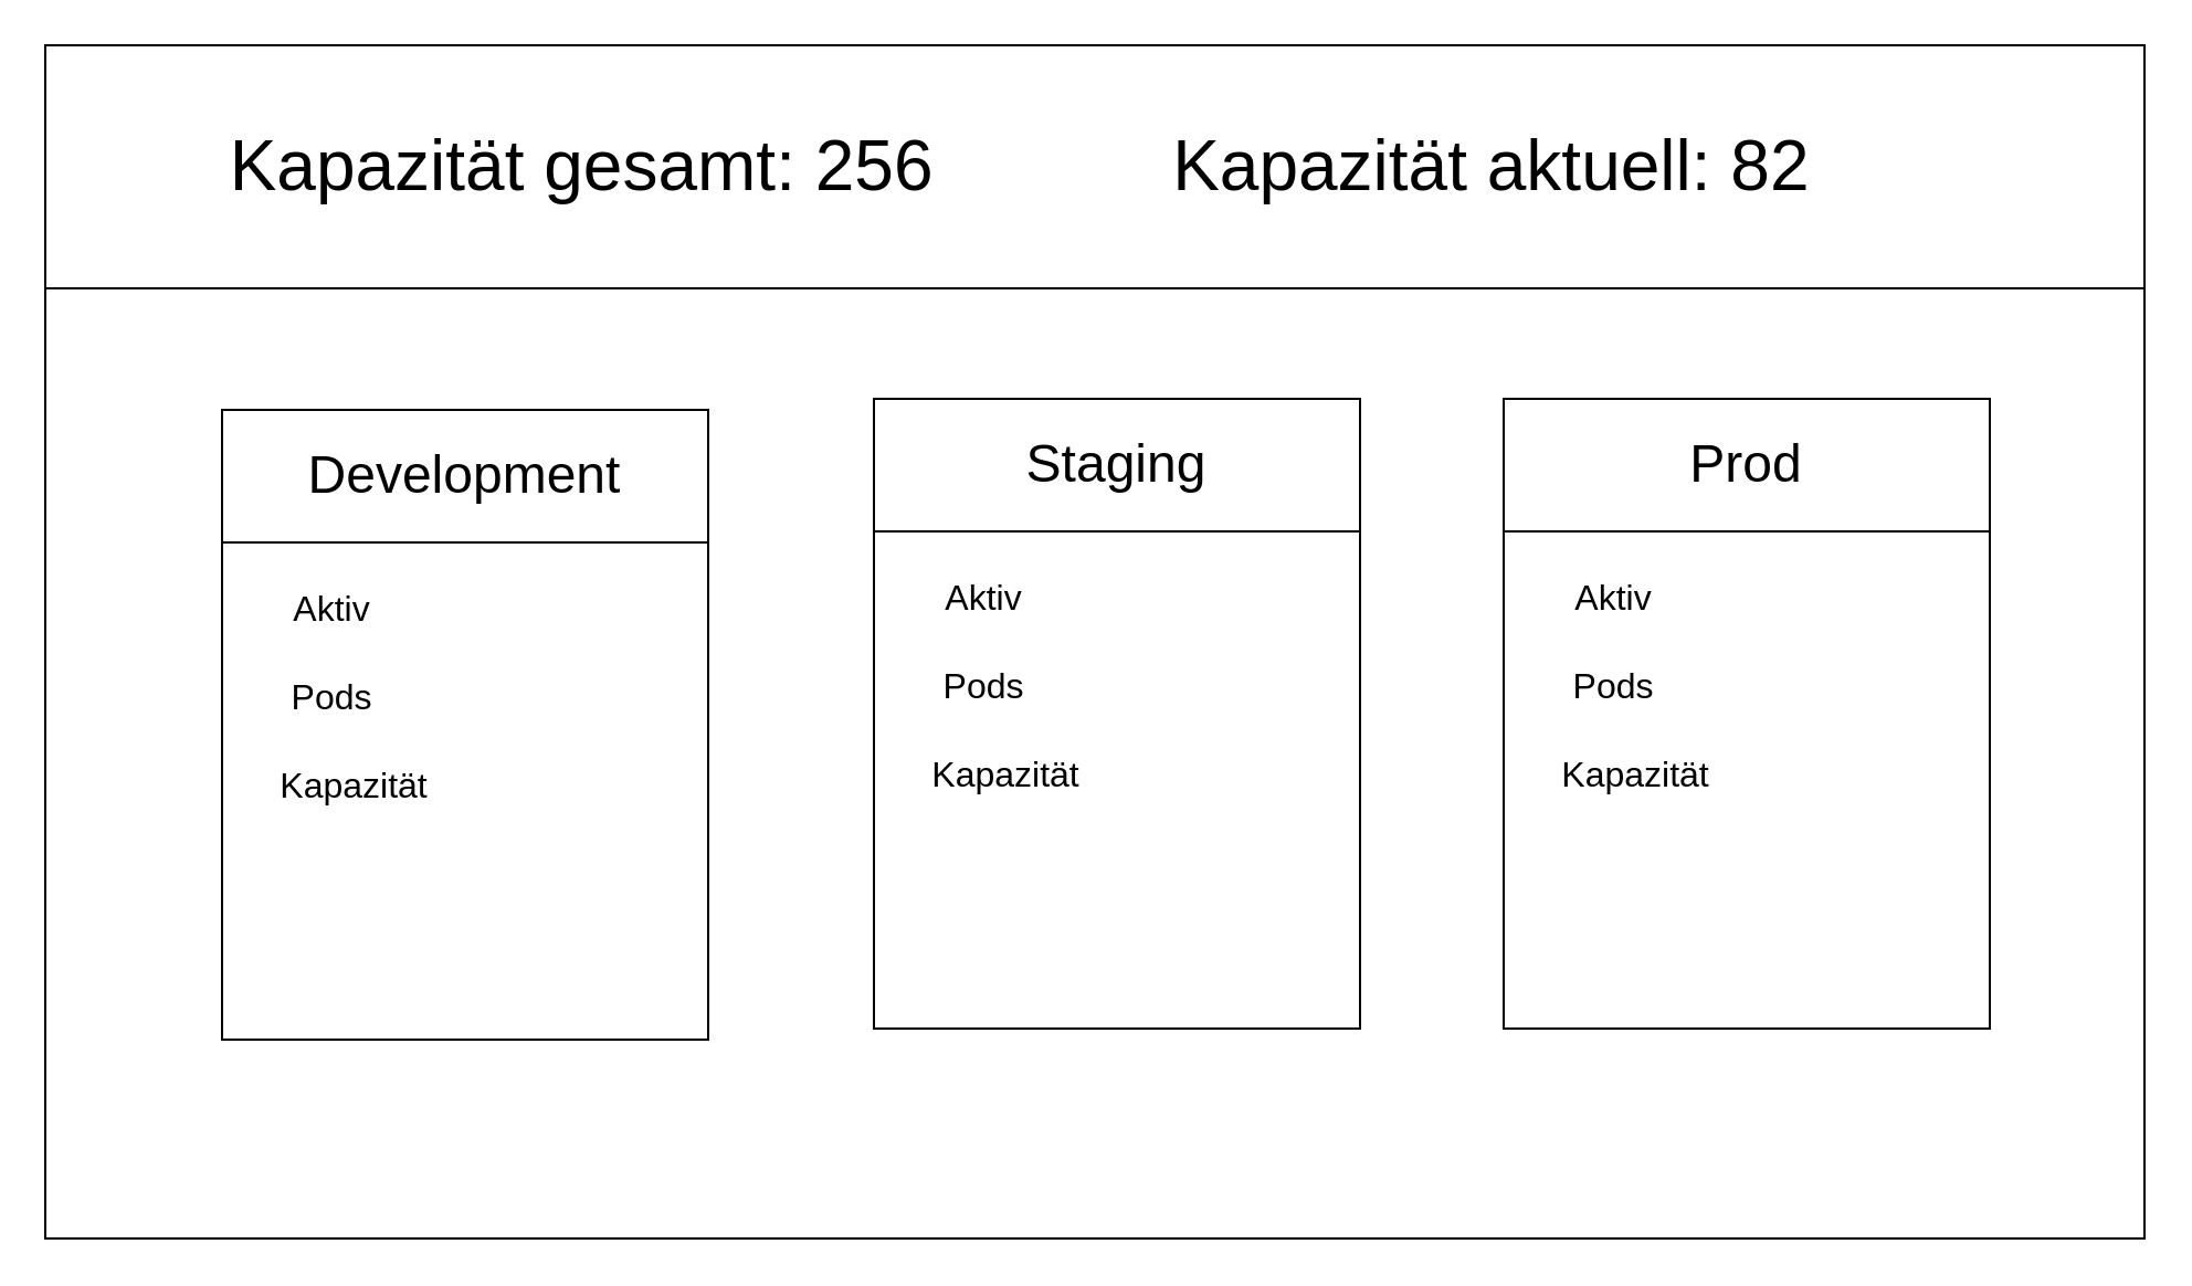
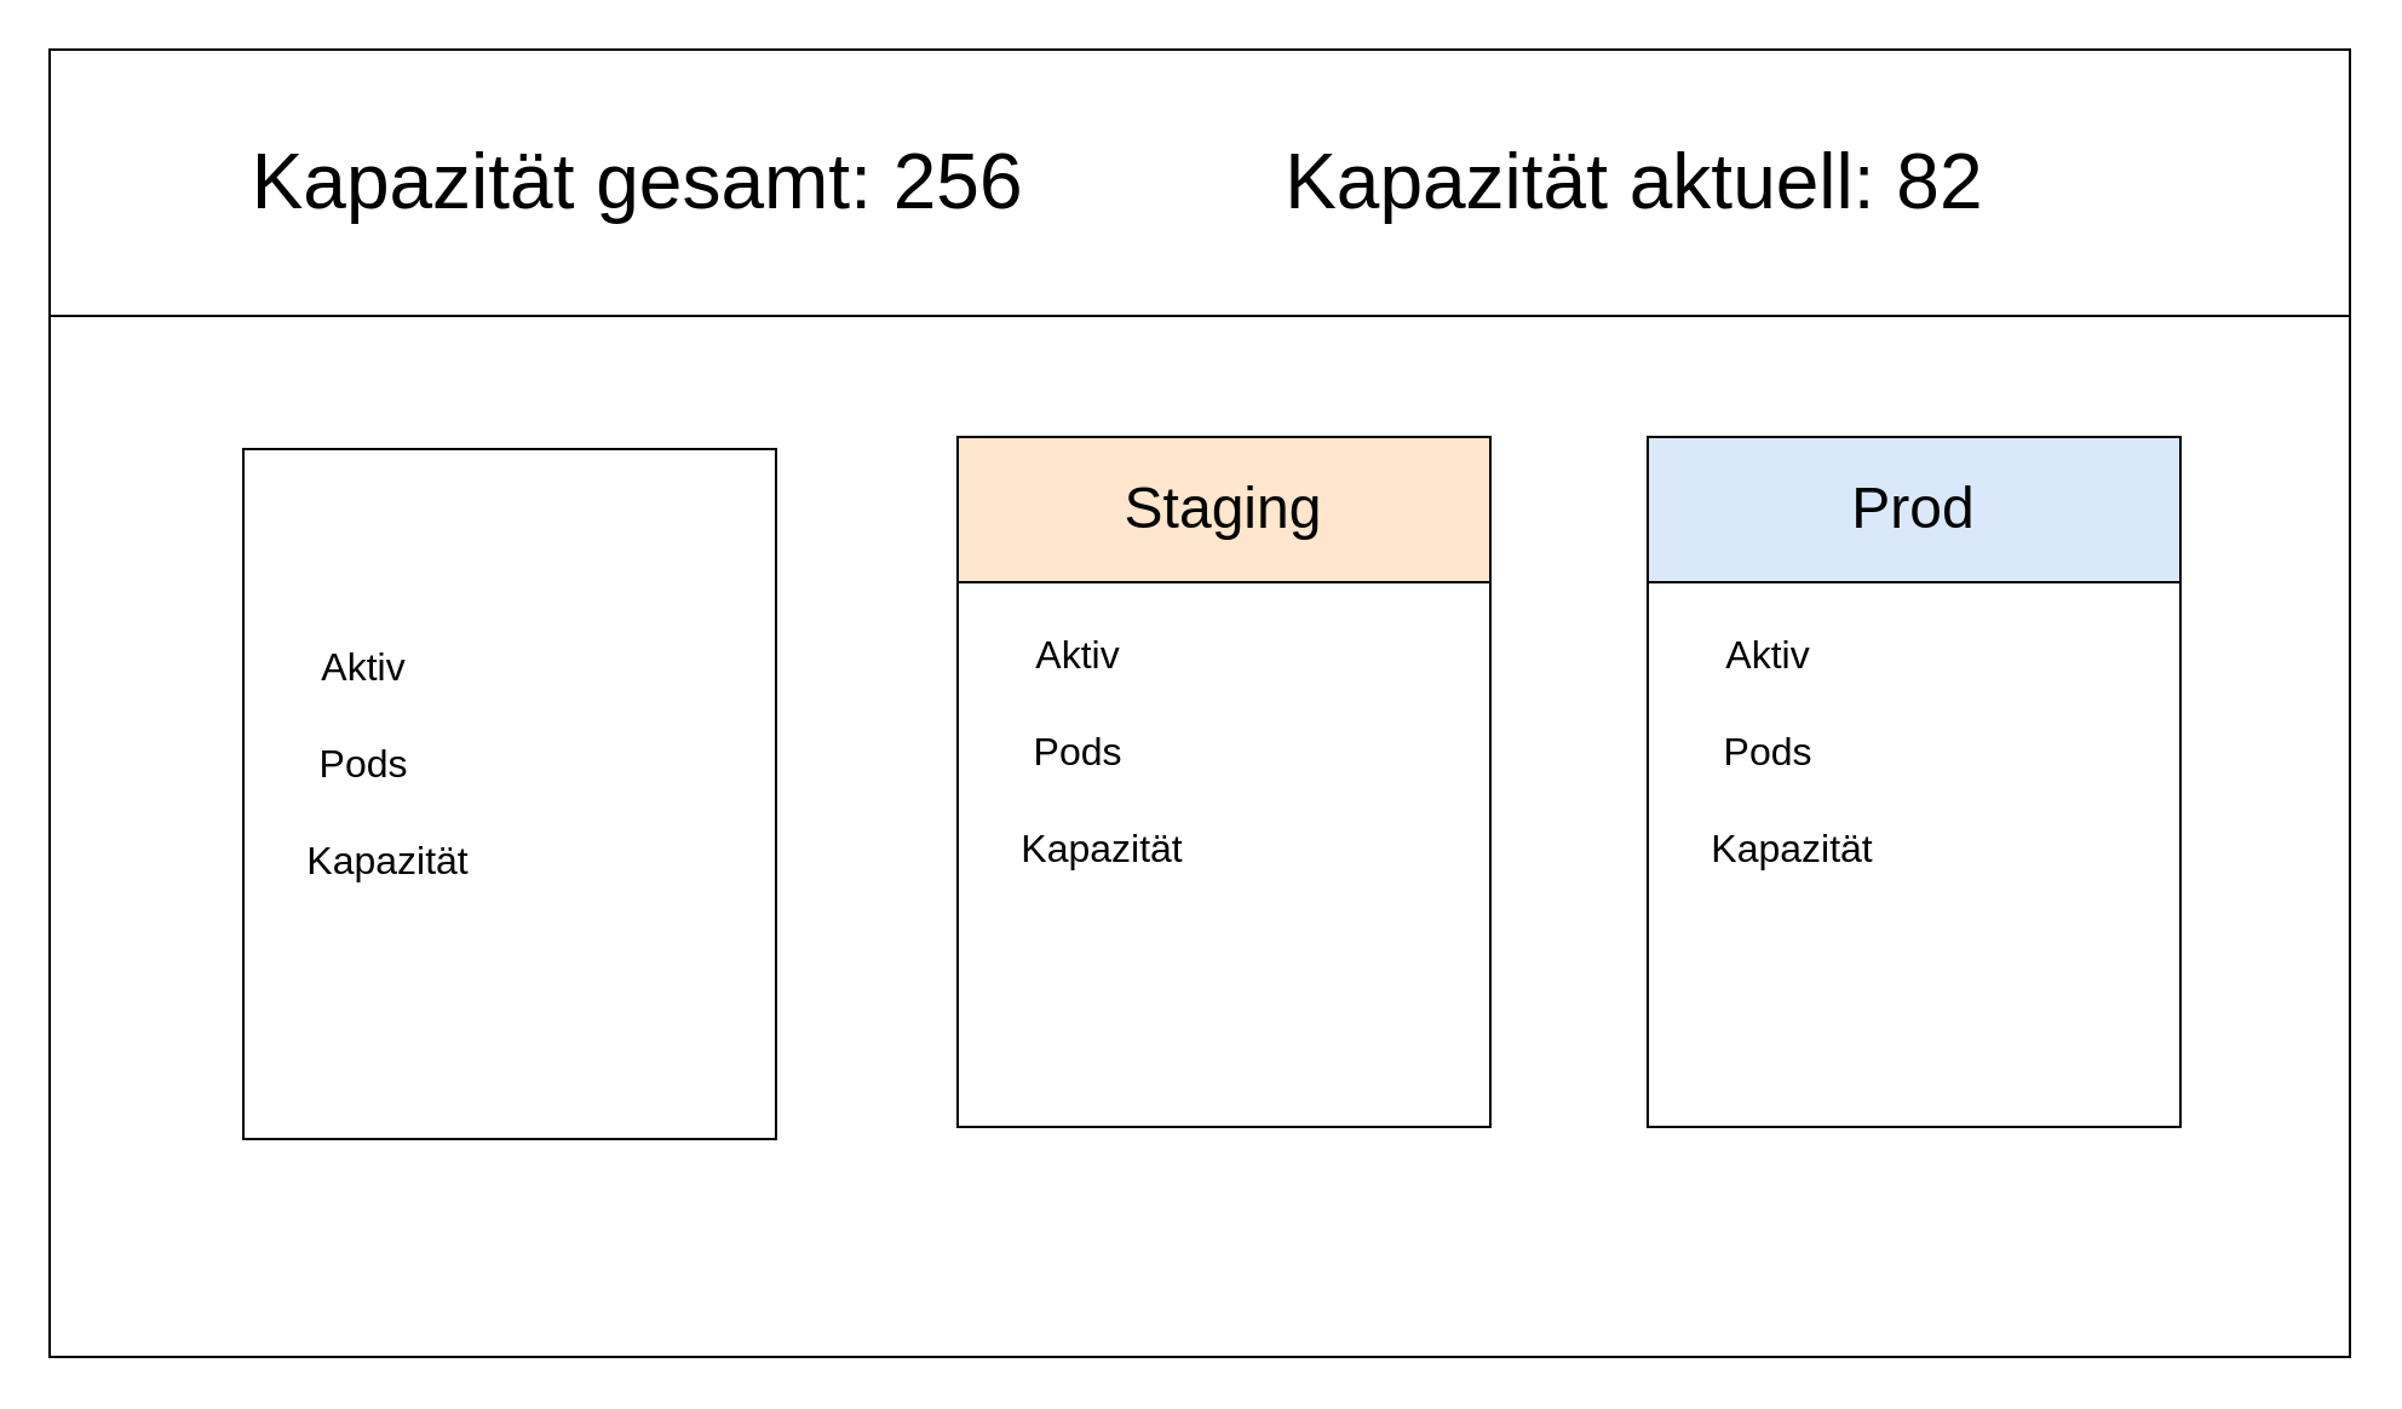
- <mxCell id="11" value="&lt;font style=&quot;font-size: 24px;&quot;&gt;Staging&lt;/font&gt;" style="rounded=0;whiteSpace=wrap;html=1;" vertex="1" parent="1"><mxGeometry x="395" y="180" width="220" height="60" as="geometry" /></mxCell>
+ <mxCell id="11" value="&lt;font style=&quot;font-size: 24px;&quot;&gt;Staging&lt;/font&gt;" style="rounded=0;whiteSpace=wrap;html=1;fillColor=#ffe6cc;" vertex="1" parent="1"><mxGeometry x="395" y="180" width="220" height="60" as="geometry" /></mxCell>
- <mxCell id="16" value="&lt;font style=&quot;font-size: 24px;&quot;&gt;Prod&lt;/font&gt;" style="rounded=0;whiteSpace=wrap;html=1;" vertex="1" parent="1"><mxGeometry x="680" y="180" width="220" height="60" as="geometry" /></mxCell>
+ <mxCell id="16" value="&lt;font style=&quot;font-size: 24px;&quot;&gt;Prod&lt;/font&gt;" style="rounded=0;whiteSpace=wrap;html=1;fillColor=#dae8fc;" vertex="1" parent="1"><mxGeometry x="680" y="180" width="220" height="60" as="geometry" /></mxCell>
- <mxCell id="6" value="&lt;font style=&quot;font-size: 24px;&quot;&gt;Development&lt;/font&gt;" style="rounded=0;whiteSpace=wrap;html=1;" vertex="1" parent="1"><mxGeometry x="100" y="185" width="220" height="60" as="geometry" /></mxCell>
